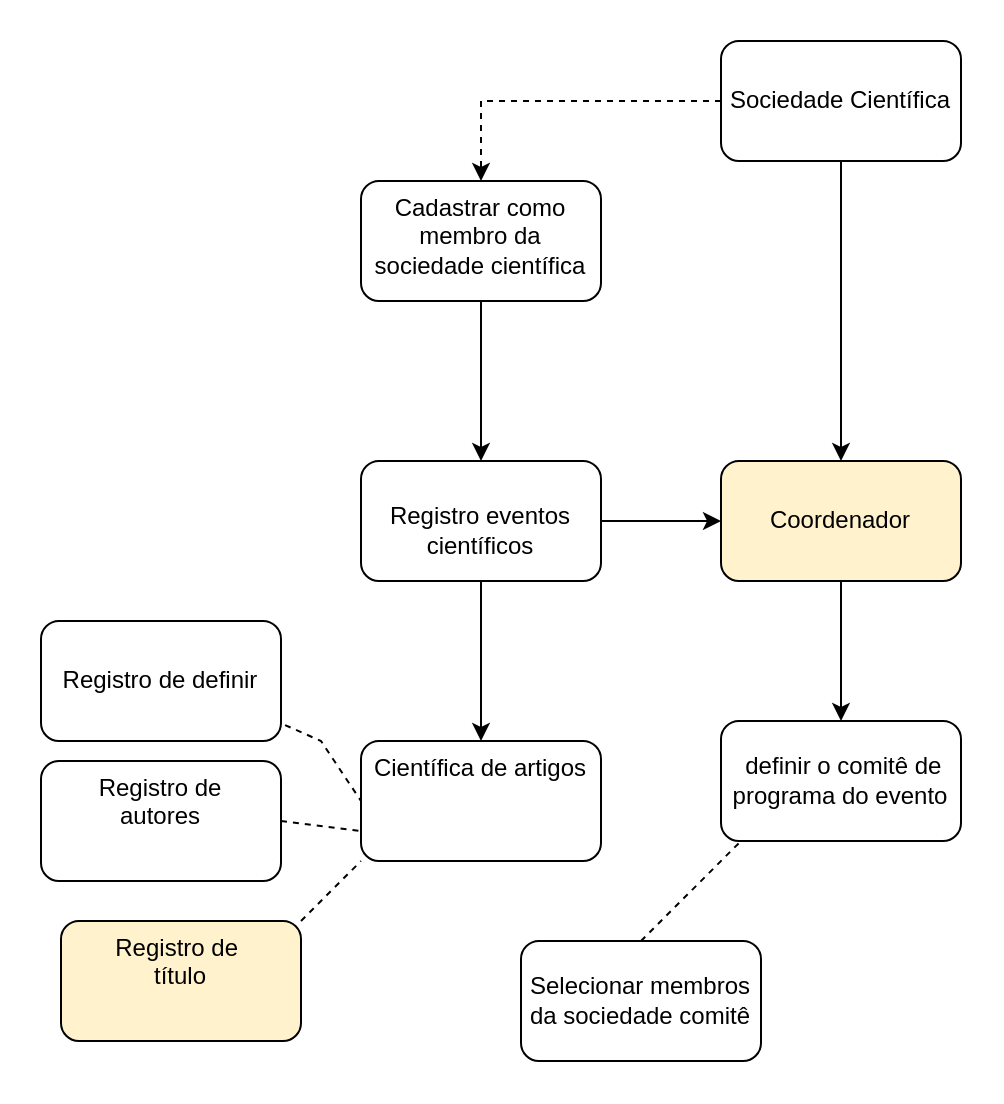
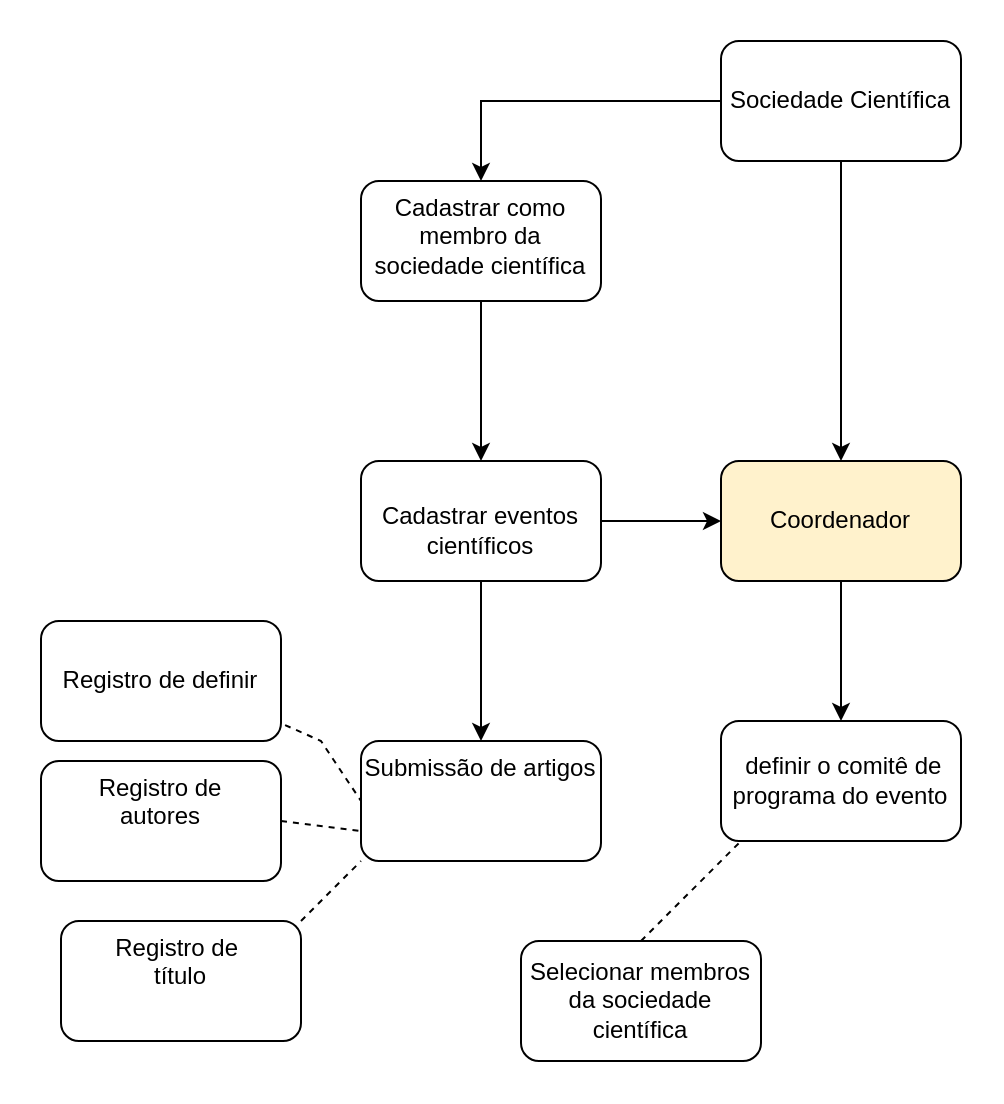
- <mxCell id="4" style="edgeStyle=orthogonalEdgeStyle;rounded=0;orthogonalLoop=1;jettySize=auto;html=1;dashed=1;" edge="1" parent="1" source="6" target="3"><mxGeometry relative="1" as="geometry" /></mxCell>
+ <mxCell id="4" style="edgeStyle=orthogonalEdgeStyle;rounded=0;orthogonalLoop=1;jettySize=auto;html=1;" edge="1" parent="1" source="6" target="3"><mxGeometry relative="1" as="geometry" /></mxCell>
- <mxCell id="9" value="&lt;div&gt;&lt;br&gt;&lt;/div&gt;Registro eventos científicos" style="whiteSpace=wrap;html=1;verticalAlign=top;rounded=1;" vertex="1" parent="1"><mxGeometry x="180" y="230" width="120" height="60" as="geometry" /></mxCell>
+ <mxCell id="9" value="&lt;div&gt;&lt;br&gt;&lt;/div&gt;Cadastrar eventos científicos" style="whiteSpace=wrap;html=1;verticalAlign=top;rounded=1;" vertex="1" parent="1"><mxGeometry x="180" y="230" width="120" height="60" as="geometry" /></mxCell>
- <mxCell id="10" value="Científica de artigos" style="whiteSpace=wrap;html=1;verticalAlign=top;rounded=1;" vertex="1" parent="1"><mxGeometry x="180" y="370" width="120" height="60" as="geometry" /></mxCell>
+ <mxCell id="10" value="Submissão de artigos" style="whiteSpace=wrap;html=1;verticalAlign=top;rounded=1;" vertex="1" parent="1"><mxGeometry x="180" y="370" width="120" height="60" as="geometry" /></mxCell>
- <mxCell id="15" value="&lt;div&gt;Registro de&amp;nbsp;&lt;/div&gt;&lt;div&gt;título&lt;/div&gt;" style="whiteSpace=wrap;html=1;verticalAlign=top;rounded=1;fillColor=#fff2cc;" vertex="1" parent="1"><mxGeometry x="30" y="460" width="120" height="60" as="geometry" /></mxCell>
+ <mxCell id="15" value="&lt;div&gt;Registro de&amp;nbsp;&lt;/div&gt;&lt;div&gt;título&lt;/div&gt;" style="whiteSpace=wrap;html=1;verticalAlign=top;rounded=1;" vertex="1" parent="1"><mxGeometry x="30" y="460" width="120" height="60" as="geometry" /></mxCell>
- <mxCell id="14" value="Selecionar membros da sociedade comitê" style="whiteSpace=wrap;html=1;rounded=1;" vertex="1" parent="1"><mxGeometry x="260" y="470" width="120" height="60" as="geometry" /></mxCell>
+ <mxCell id="14" value="Selecionar membros da sociedade científica" style="whiteSpace=wrap;html=1;rounded=1;" vertex="1" parent="1"><mxGeometry x="260" y="470" width="120" height="60" as="geometry" /></mxCell>
